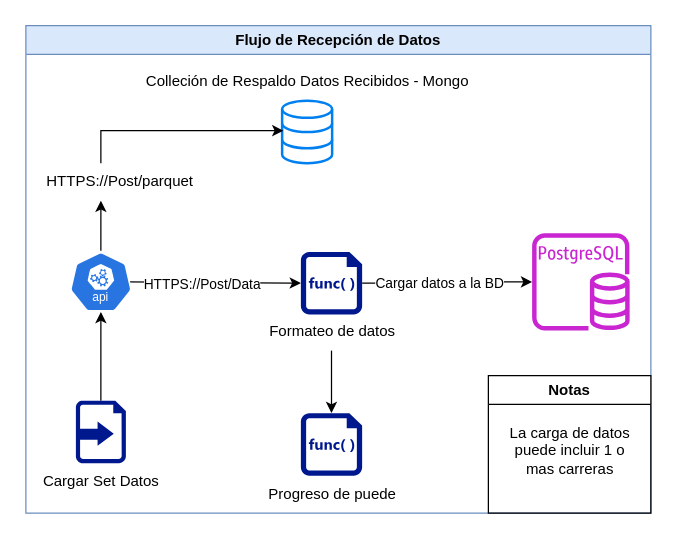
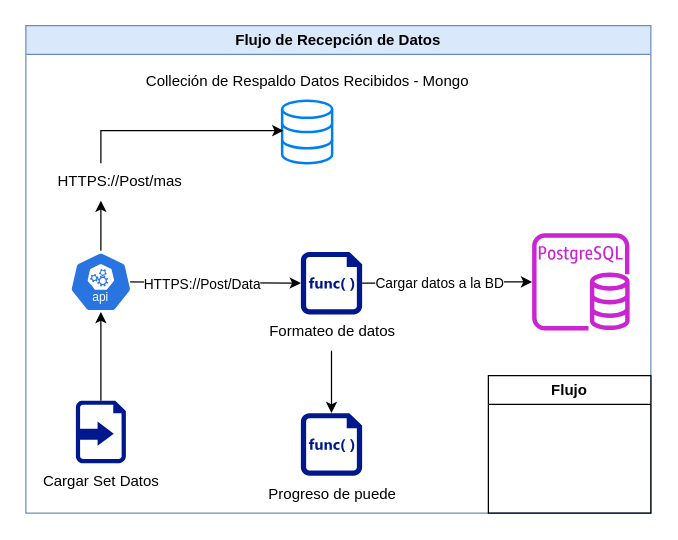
- <mxCell id="8" value="HTTPS://Post/parquet" style="text;html=1;align=center;verticalAlign=middle;resizable=0;points=[];autosize=1;strokeColor=none;fillColor=none;" vertex="1" parent="2"><mxGeometry x="5" y="110" width="140" height="30" as="geometry" /></mxCell>
+ <mxCell id="8" value="HTTPS://Post/mas" style="text;html=1;align=center;verticalAlign=middle;resizable=0;points=[];autosize=1;strokeColor=none;fillColor=none;" vertex="1" parent="2"><mxGeometry x="5" y="110" width="140" height="30" as="geometry" /></mxCell>
- <mxCell id="22" value="Notas" style="swimlane;whiteSpace=wrap;html=1;" vertex="1" parent="2"><mxGeometry x="370" y="280" width="130" height="110" as="geometry"><mxRectangle x="400" y="280" width="70" height="30" as="alternateBounds" /></mxGeometry></mxCell>
+ <mxCell id="22" value="Flujo" style="swimlane;whiteSpace=wrap;html=1;" vertex="1" parent="2"><mxGeometry x="370" y="280" width="130" height="110" as="geometry"><mxRectangle x="400" y="280" width="70" height="30" as="alternateBounds" /></mxGeometry></mxCell>
- <mxCell id="23" value="&lt;span style=&quot;white-space: pre;&quot;&gt;La carga de datos&lt;/span&gt;&lt;div style=&quot;white-space: normal;&quot;&gt;&lt;span style=&quot;white-space: pre;&quot;&gt; puede incluir 1 o&amp;nbsp;&lt;/span&gt;&lt;/div&gt;&lt;div style=&quot;white-space: normal;&quot;&gt;&lt;span style=&quot;white-space: pre;&quot;&gt;mas carreras&lt;/span&gt;&lt;/div&gt;" style="text;html=1;align=center;verticalAlign=middle;resizable=0;points=[];autosize=1;strokeColor=none;fillColor=none;" vertex="1" parent="22"><mxGeometry x="5" y="30" width="120" height="60" as="geometry" /></mxCell>
